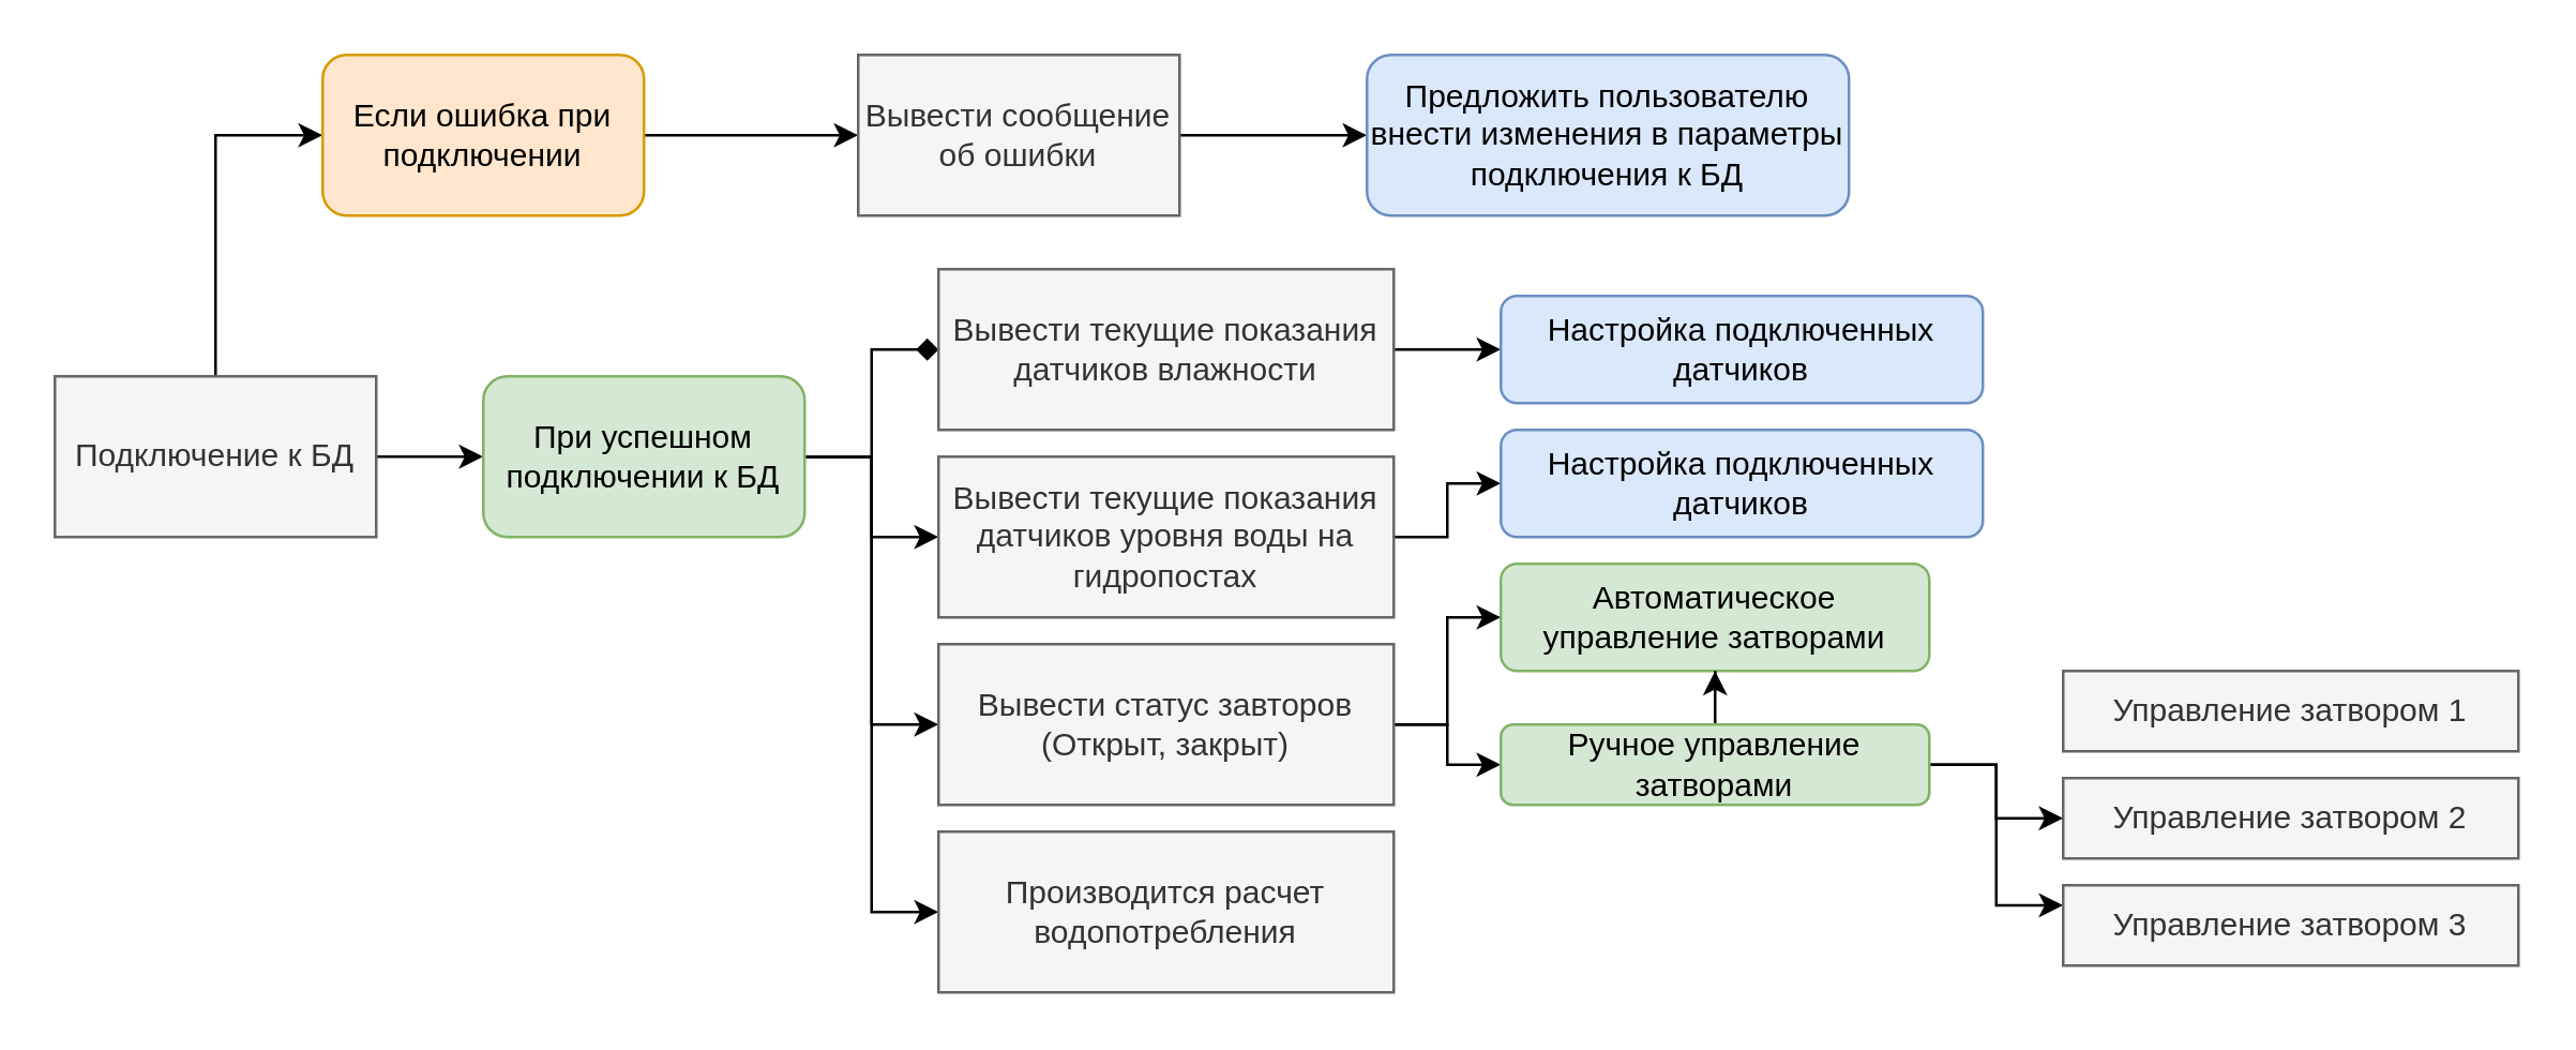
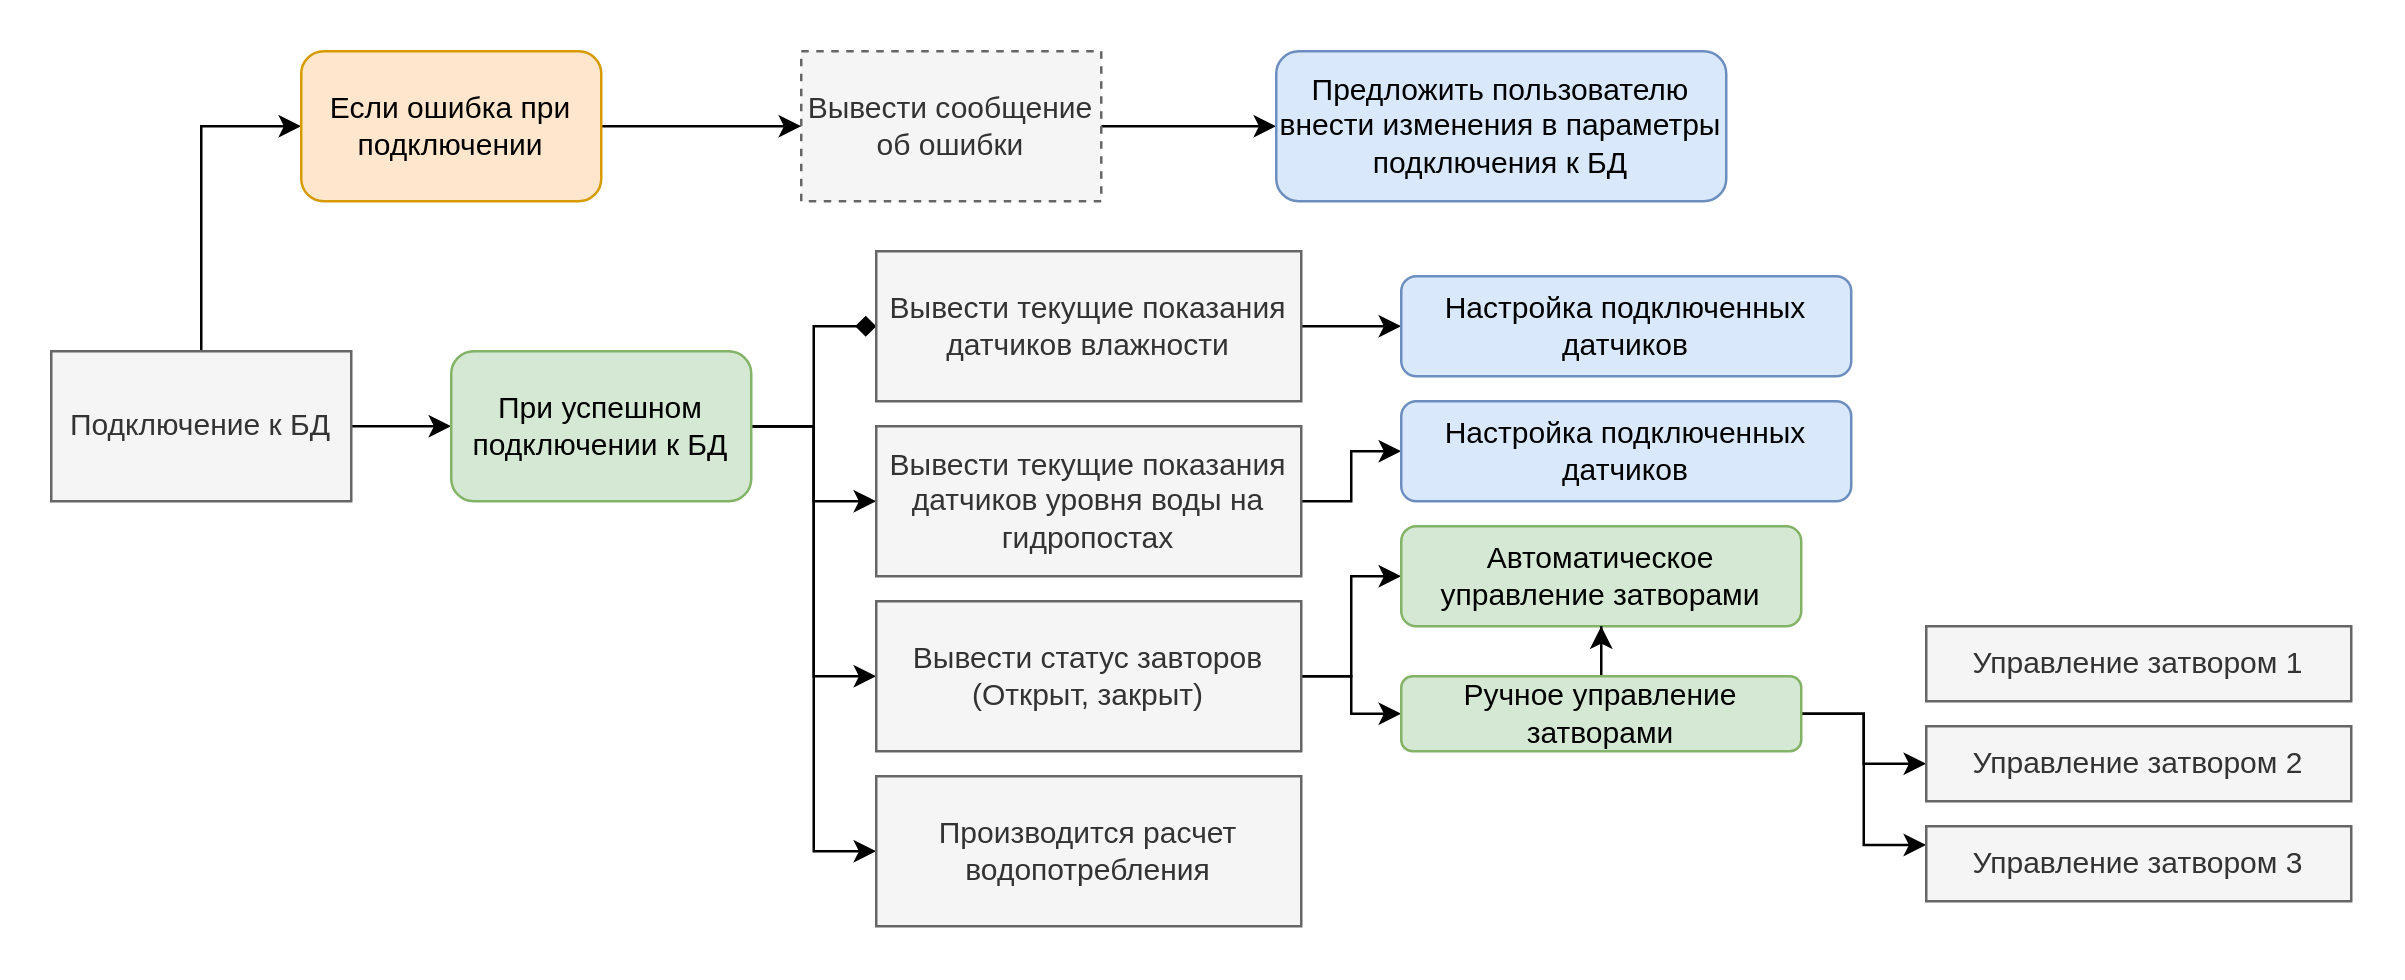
- <mxCell id="8" value="Вывести сообщение об ошибки" style="rounded=0;whiteSpace=wrap;html=1;fillColor=#f5f5f5;fontColor=#333333;strokeColor=#666666;" vertex="1" parent="1"><mxGeometry x="320" y="20" width="120" height="60" as="geometry" /></mxCell>
+ <mxCell id="8" value="Вывести сообщение об ошибки" style="rounded=0;whiteSpace=wrap;html=1;fillColor=#f5f5f5;fontColor=#333333;strokeColor=#666666;dashed=1;" vertex="1" parent="1"><mxGeometry x="320" y="20" width="120" height="60" as="geometry" /></mxCell>
